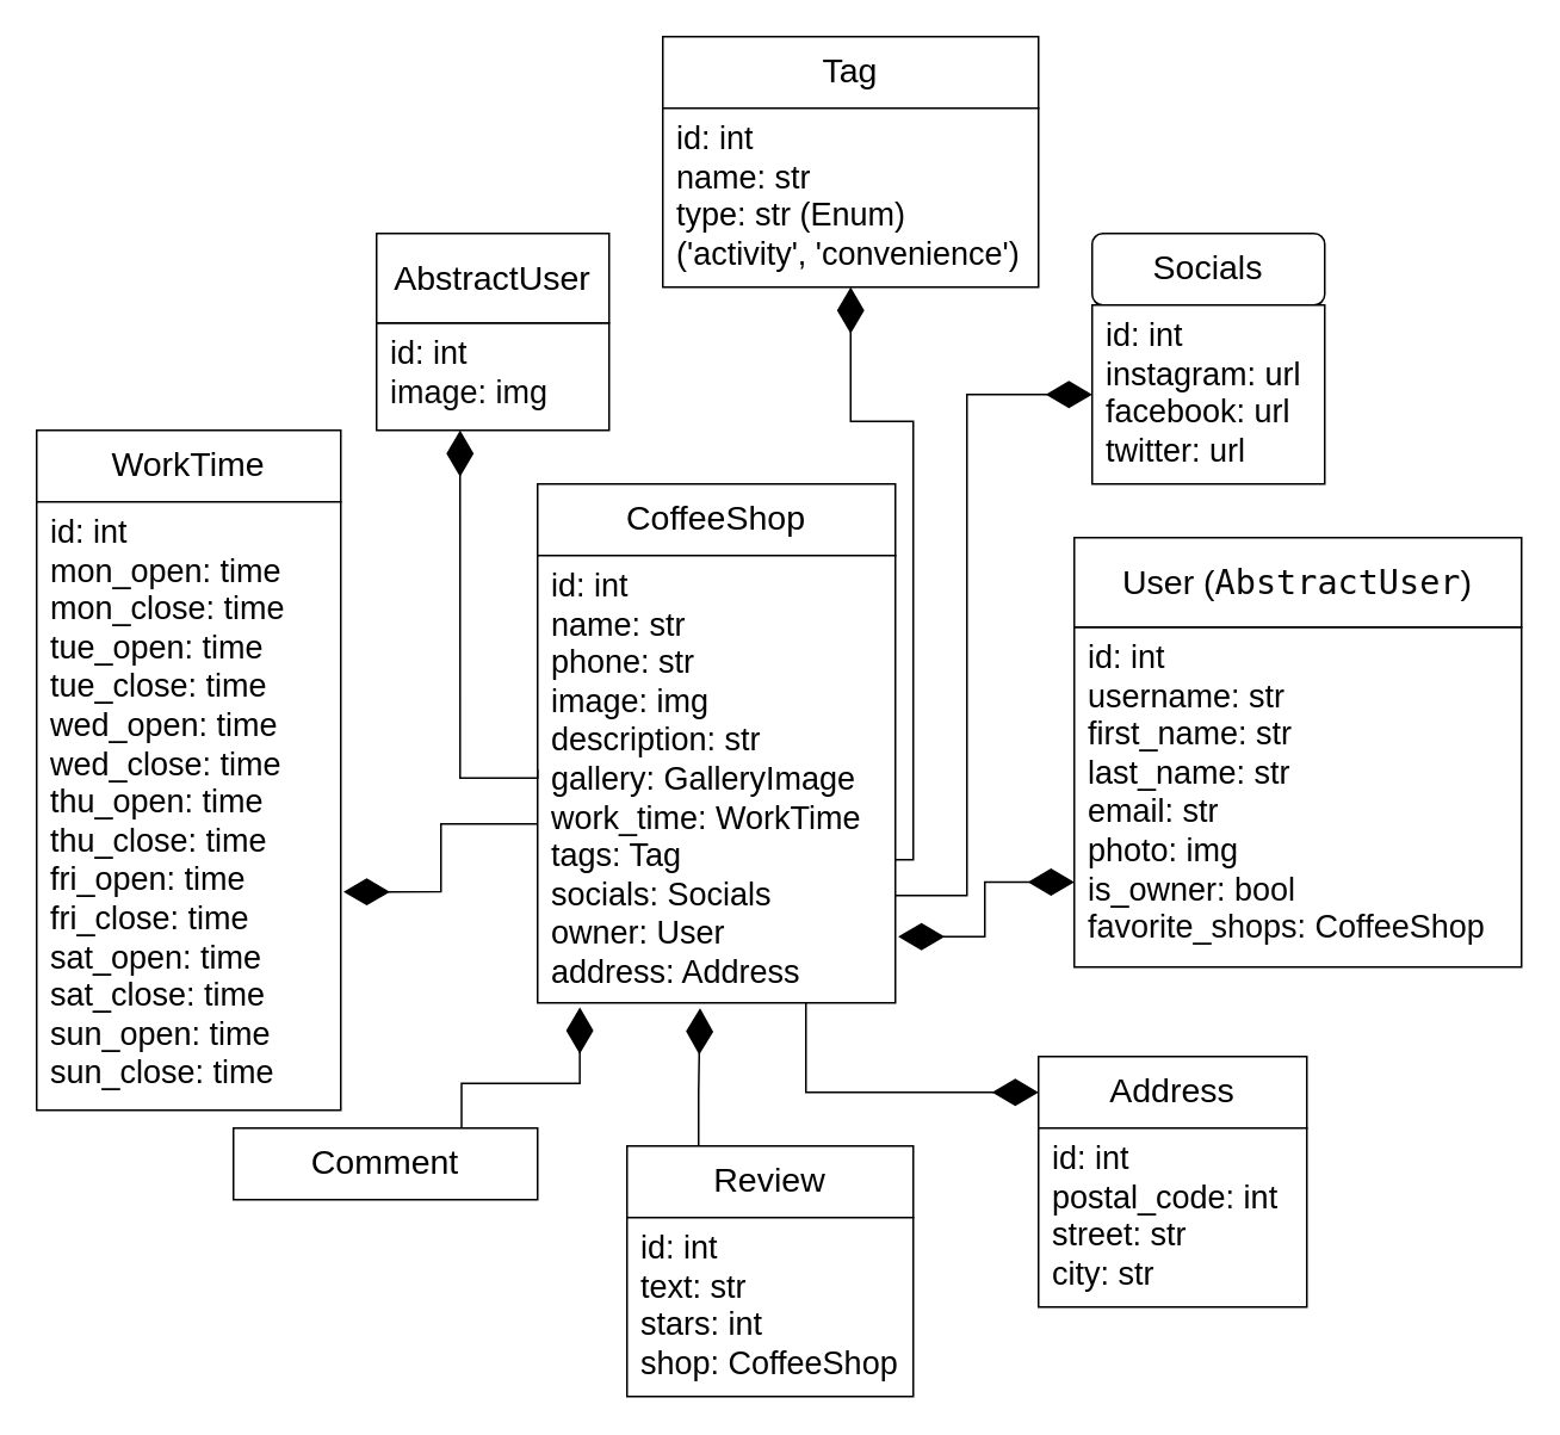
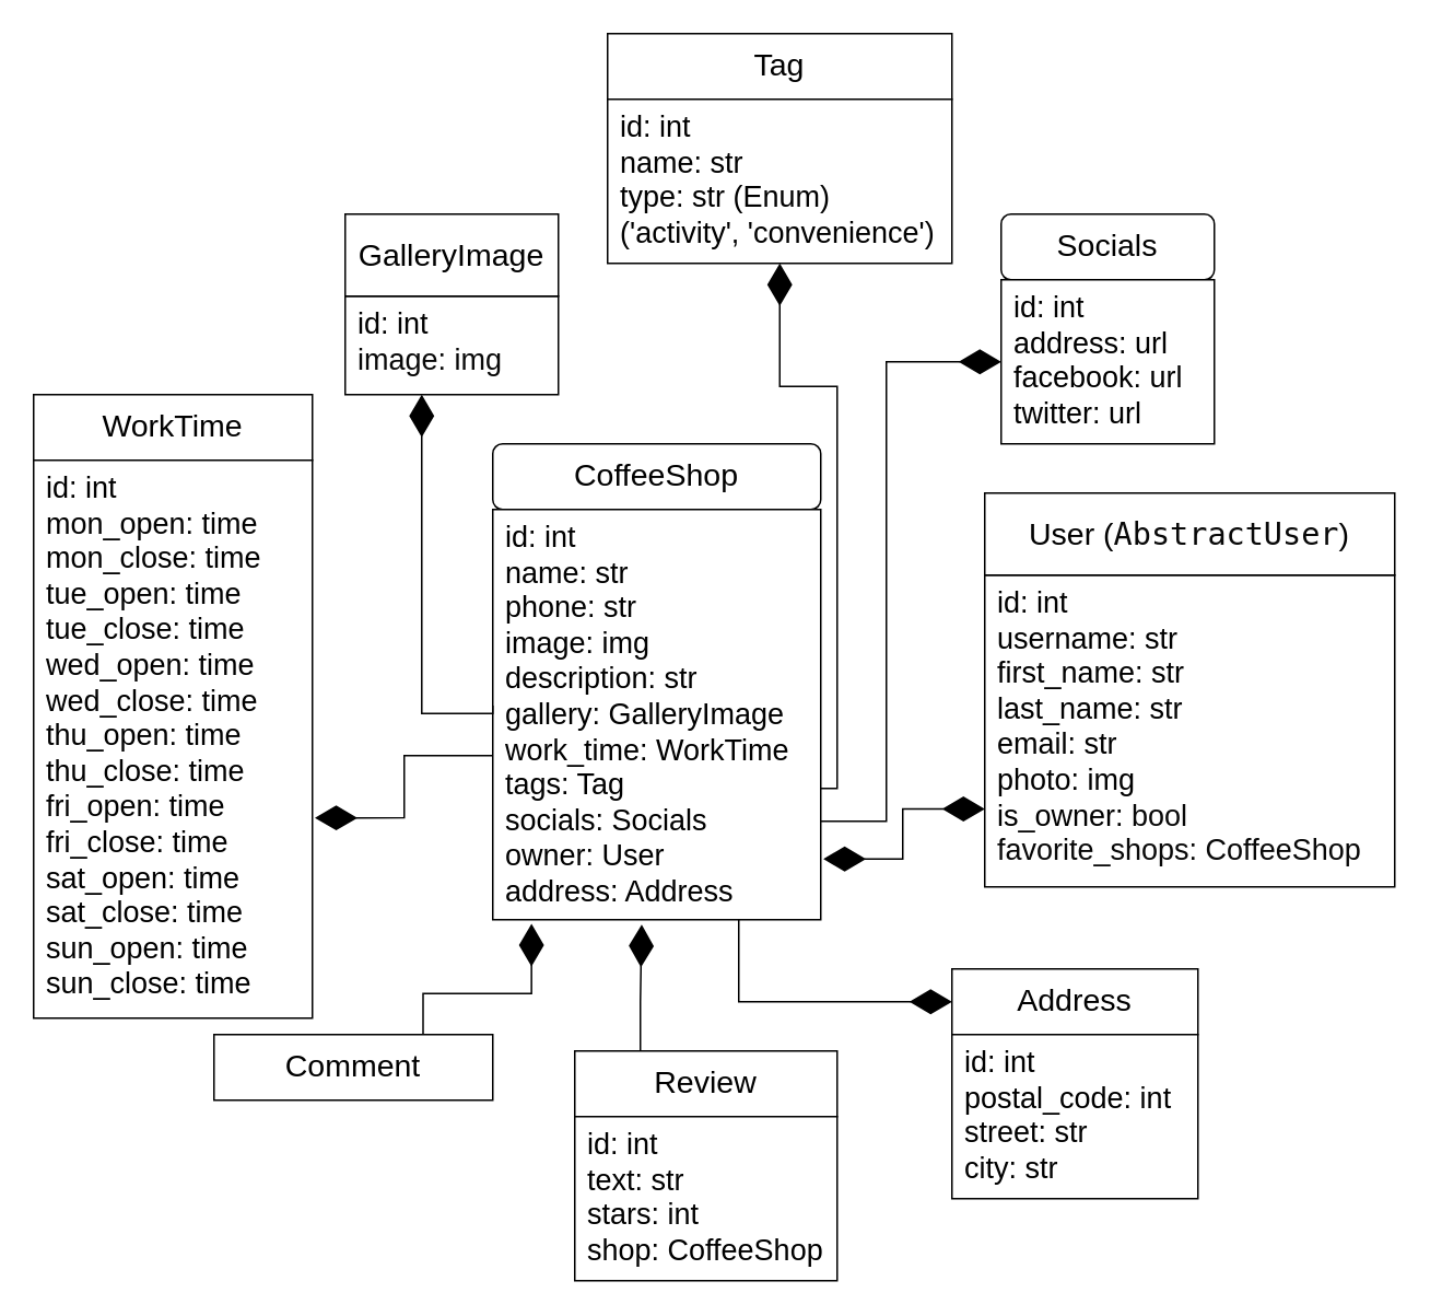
- <mxCell id="25" value="&lt;p style=&quot;line-height: 100%; font-size: 19px;&quot;&gt;AbstractUser&lt;/p&gt;" style="rounded=0;whiteSpace=wrap;html=1;align=center;" parent="1" vertex="1"><mxGeometry x="210" y="130" width="130" height="50" as="geometry" /></mxCell>
+ <mxCell id="25" value="&lt;p style=&quot;line-height: 100%; font-size: 19px;&quot;&gt;GalleryImage&lt;/p&gt;" style="rounded=0;whiteSpace=wrap;html=1;align=center;" parent="1" vertex="1"><mxGeometry x="210" y="130" width="130" height="50" as="geometry" /></mxCell>
- <mxCell id="23" value="&lt;span style=&quot;font-size: 18px;&quot;&gt;id: int&lt;br style=&quot;font-size: 18px;&quot;&gt;instagram: url&lt;br style=&quot;font-size: 18px;&quot;&gt;facebook: url&lt;br style=&quot;font-size: 18px;&quot;&gt;&lt;/span&gt;&lt;span style=&quot;font-size: 18px;&quot;&gt;twitter: url&lt;/span&gt;&lt;span style=&quot;font-size: 18px;&quot;&gt;&lt;br style=&quot;font-size: 18px;&quot;&gt;&lt;br style=&quot;font-size: 18px;&quot;&gt;&lt;/span&gt;" style="rounded=0;whiteSpace=wrap;html=1;fontSize=18;align=left;verticalAlign=top;spacingLeft=6;" parent="1" vertex="1"><mxGeometry x="610" y="170" width="130" height="100" as="geometry" /></mxCell>
+ <mxCell id="23" value="&lt;span style=&quot;font-size: 18px;&quot;&gt;id: int&lt;br style=&quot;font-size: 18px;&quot;&gt;address: url&lt;br style=&quot;font-size: 18px;&quot;&gt;facebook: url&lt;br style=&quot;font-size: 18px;&quot;&gt;&lt;/span&gt;&lt;span style=&quot;font-size: 18px;&quot;&gt;twitter: url&lt;/span&gt;&lt;span style=&quot;font-size: 18px;&quot;&gt;&lt;br style=&quot;font-size: 18px;&quot;&gt;&lt;br style=&quot;font-size: 18px;&quot;&gt;&lt;/span&gt;" style="rounded=0;whiteSpace=wrap;html=1;fontSize=18;align=left;verticalAlign=top;spacingLeft=6;" parent="1" vertex="1"><mxGeometry x="610" y="170" width="130" height="100" as="geometry" /></mxCell>
- <mxCell id="2" value="&lt;p style=&quot;line-height: 100%;&quot;&gt;&lt;font style=&quot;font-size: 19px;&quot;&gt;CoffeeShop&lt;/font&gt;&lt;/p&gt;" style="rounded=0;whiteSpace=wrap;html=1;" parent="1" vertex="1"><mxGeometry x="300" y="270" width="200" height="40" as="geometry" /></mxCell>
+ <mxCell id="2" value="&lt;p style=&quot;line-height: 100%;&quot;&gt;&lt;font style=&quot;font-size: 19px;&quot;&gt;CoffeeShop&lt;/font&gt;&lt;/p&gt;" style="whiteSpace=wrap;html=1;rounded=1;" parent="1" vertex="1"><mxGeometry x="300" y="270" width="200" height="40" as="geometry" /></mxCell>
